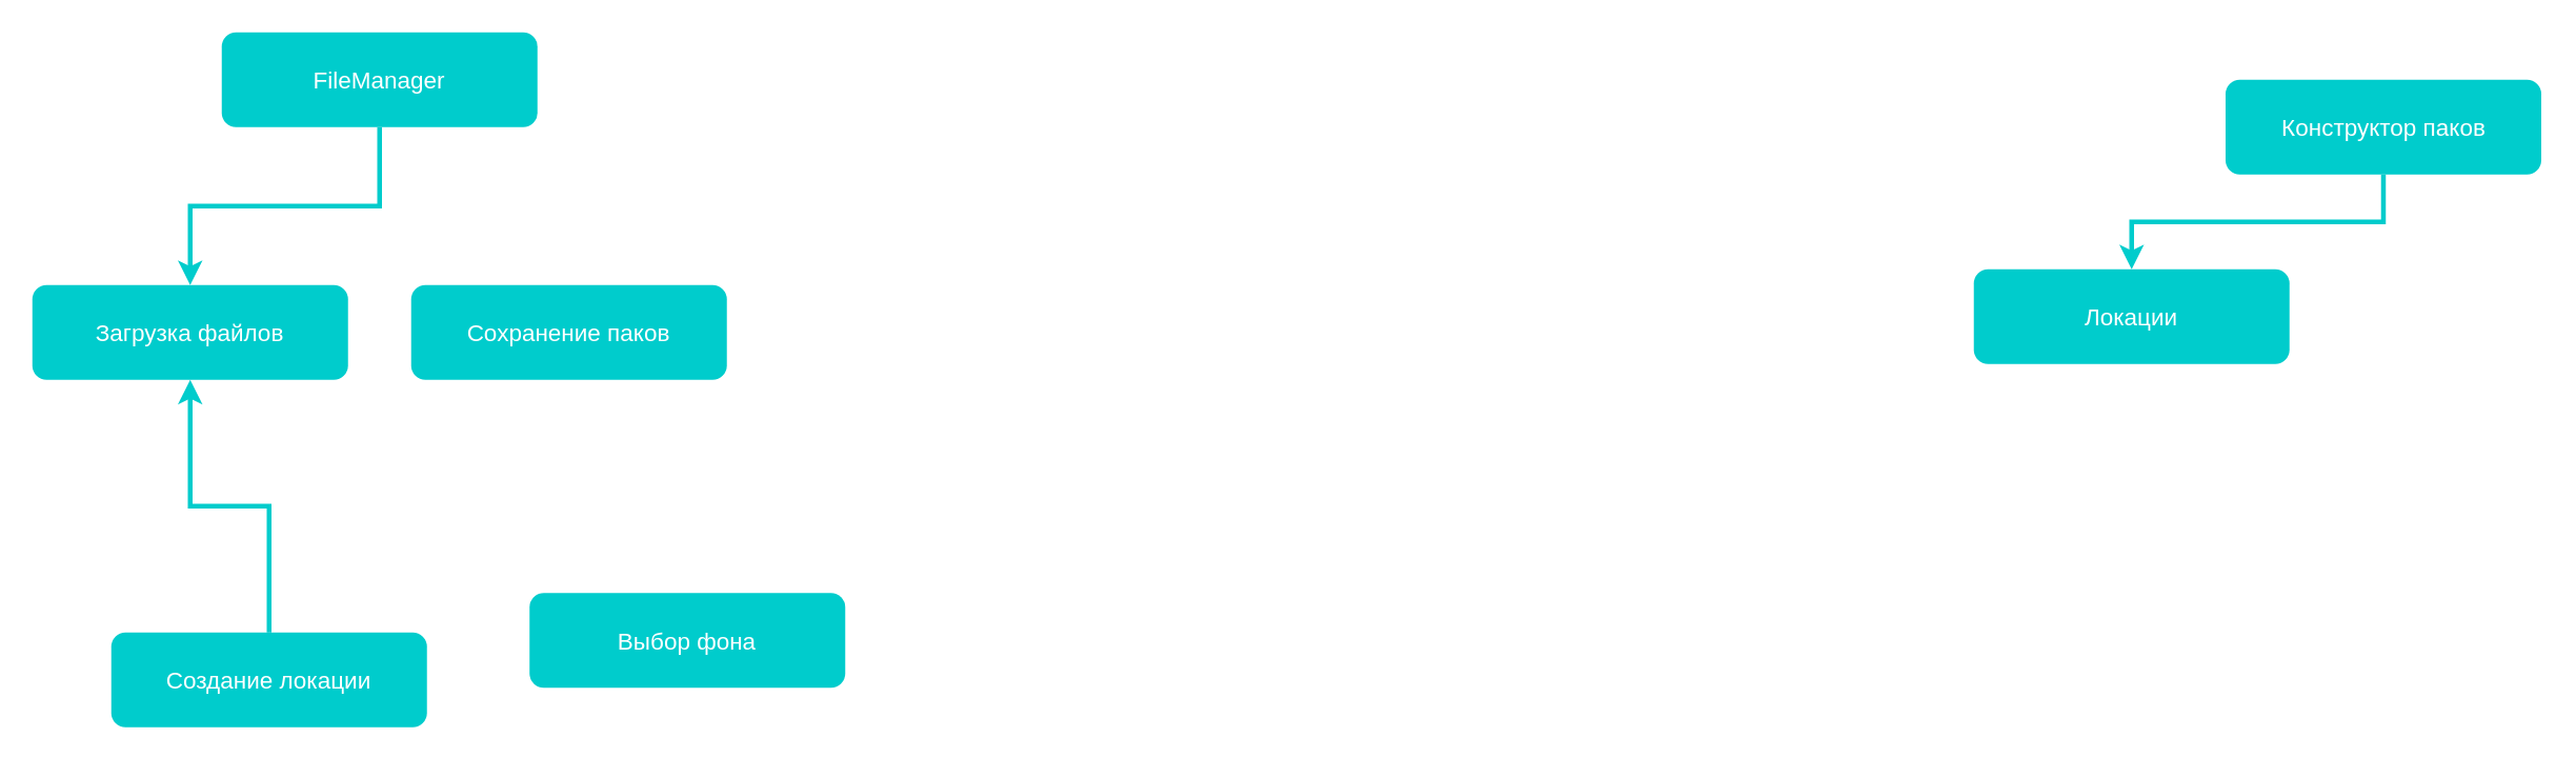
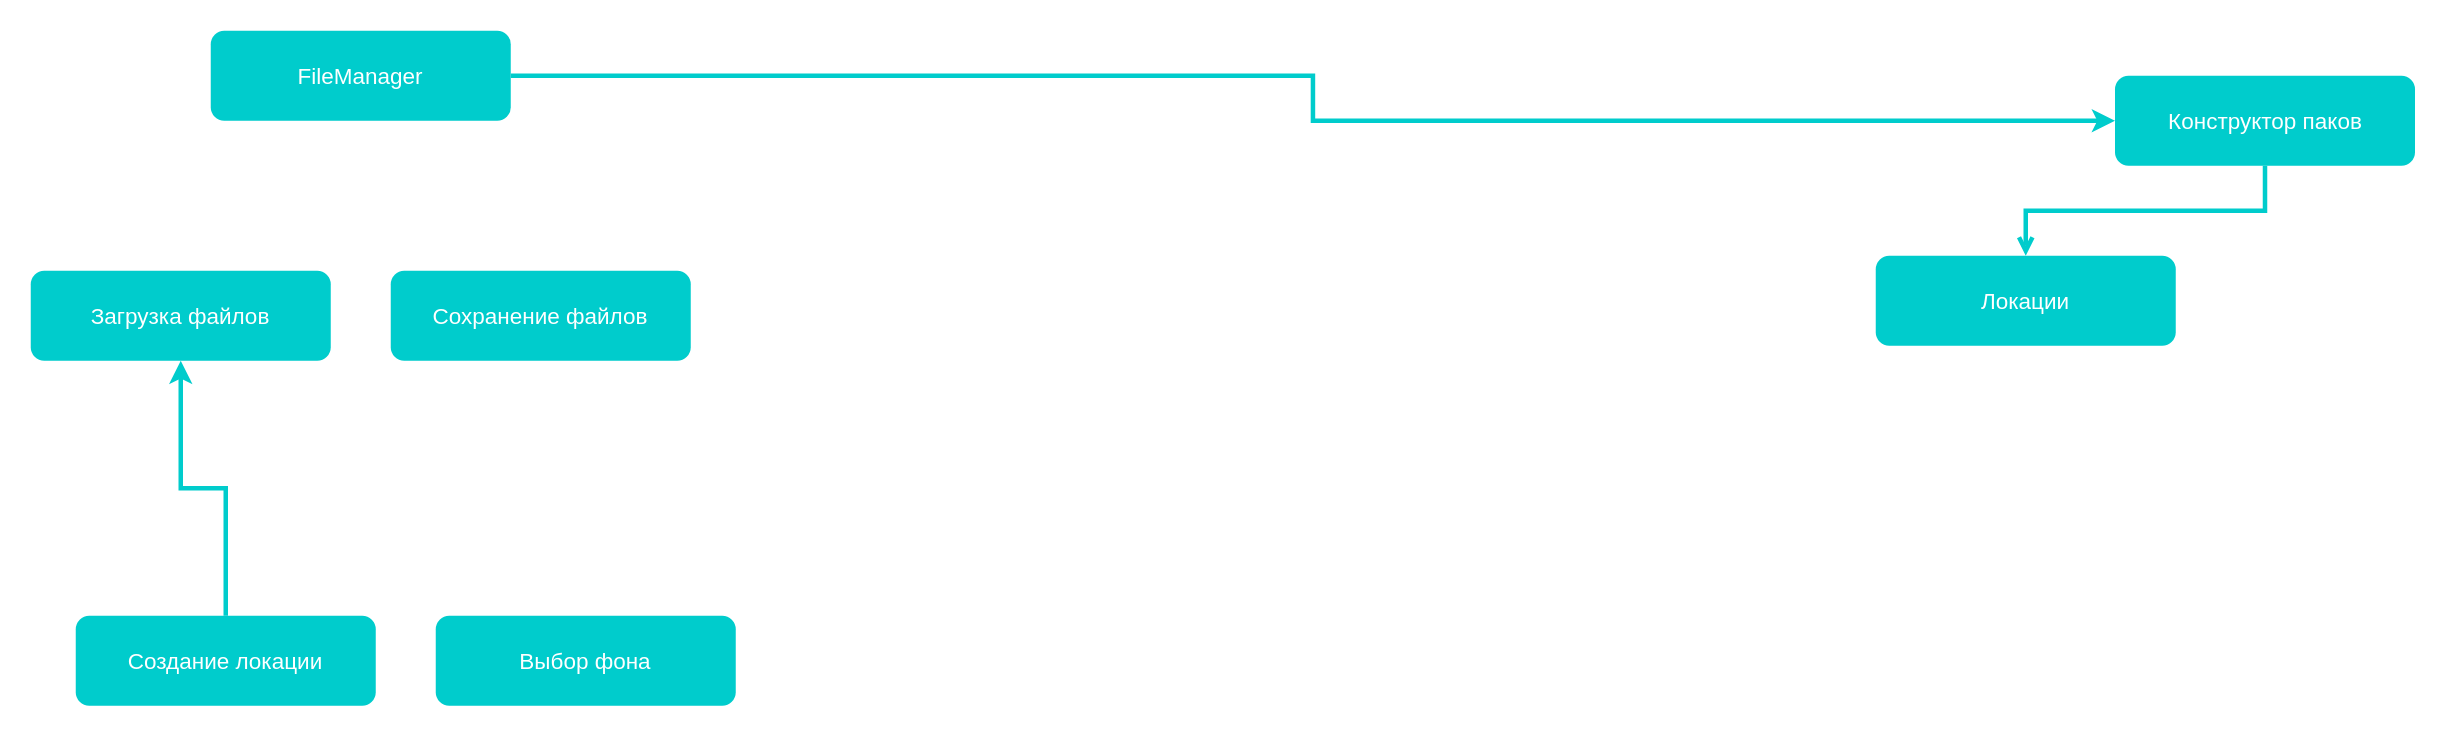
- <mxCell id="2" style="edgeStyle=orthogonalEdgeStyle;rounded=0;orthogonalLoop=1;jettySize=auto;html=1;strokeColor=#00CCCC;strokeWidth=3;entryX=0.5;entryY=0;entryDx=0;entryDy=0;" edge="1" parent="1" source="3" target="4"><mxGeometry relative="1" as="geometry"><mxPoint x="240" y="150" as="targetPoint" /></mxGeometry></mxCell>
+ <mxCell id="2" style="edgeStyle=orthogonalEdgeStyle;rounded=0;orthogonalLoop=1;jettySize=auto;html=1;strokeColor=#00CCCC;strokeWidth=3;" edge="1" parent="1" source="3" target="10"><mxGeometry relative="1" as="geometry"><mxPoint x="240" y="150" as="targetPoint" /></mxGeometry></mxCell>
- <mxCell id="9" style="edgeStyle=orthogonalEdgeStyle;rounded=0;orthogonalLoop=1;jettySize=auto;html=1;entryX=0.5;entryY=0;entryDx=0;entryDy=0;strokeColor=#00CCCC;strokeWidth=3;fontColor=#FFFFFF;" edge="1" parent="1" source="10" target="11"><mxGeometry relative="1" as="geometry" /></mxCell>
+ <mxCell id="9" style="edgeStyle=orthogonalEdgeStyle;rounded=0;orthogonalLoop=1;jettySize=auto;html=1;entryX=0.5;entryY=0;entryDx=0;entryDy=0;strokeColor=#00CCCC;strokeWidth=3;fontColor=#FFFFFF;endArrow=open;" edge="1" parent="1" source="10" target="11"><mxGeometry relative="1" as="geometry" /></mxCell>
- <mxCell id="5" value="Сохранение паков" style="rounded=1;whiteSpace=wrap;html=1;gradientColor=none;fillColor=#00CCCC;strokeColor=none;fontSize=15;fontColor=#FFFFFF;" vertex="1" parent="1"><mxGeometry x="260" y="180" width="200" height="60" as="geometry" /></mxCell>
+ <mxCell id="5" value="Сохранение файлов" style="rounded=1;whiteSpace=wrap;html=1;gradientColor=none;fillColor=#00CCCC;strokeColor=none;fontSize=15;fontColor=#FFFFFF;" vertex="1" parent="1"><mxGeometry x="260" y="180" width="200" height="60" as="geometry" /></mxCell>
- <mxCell id="8" value="Выбор фона" style="rounded=1;whiteSpace=wrap;html=1;gradientColor=none;fillColor=#00CCCC;strokeColor=none;fontSize=15;fontColor=#FFFFFF;" vertex="1" parent="1"><mxGeometry x="335" y="375" width="200" height="60" as="geometry" /></mxCell>
+ <mxCell id="8" value="Выбор фона" style="rounded=1;whiteSpace=wrap;html=1;gradientColor=none;fillColor=#00CCCC;strokeColor=none;fontSize=15;fontColor=#FFFFFF;" vertex="1" parent="1"><mxGeometry x="290" y="410" width="200" height="60" as="geometry" /></mxCell>
- <mxCell id="7" value="Создание локации" style="rounded=1;whiteSpace=wrap;html=1;gradientColor=none;fillColor=#00CCCC;strokeColor=none;fontSize=15;fontColor=#FFFFFF;" vertex="1" parent="1"><mxGeometry x="70" y="400" width="200" height="60" as="geometry" /></mxCell>
+ <mxCell id="7" value="Создание локации" style="rounded=1;whiteSpace=wrap;html=1;gradientColor=none;fillColor=#00CCCC;strokeColor=none;fontSize=15;fontColor=#FFFFFF;" vertex="1" parent="1"><mxGeometry x="50" y="410" width="200" height="60" as="geometry" /></mxCell>
